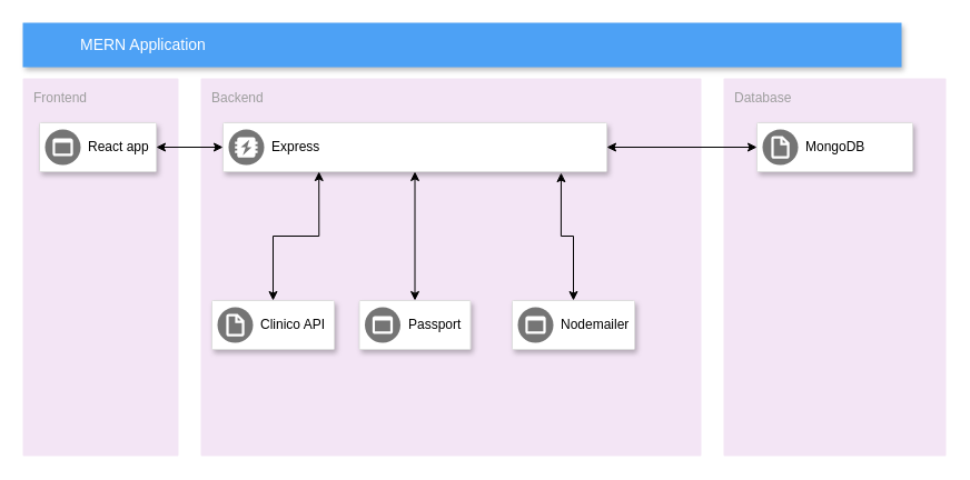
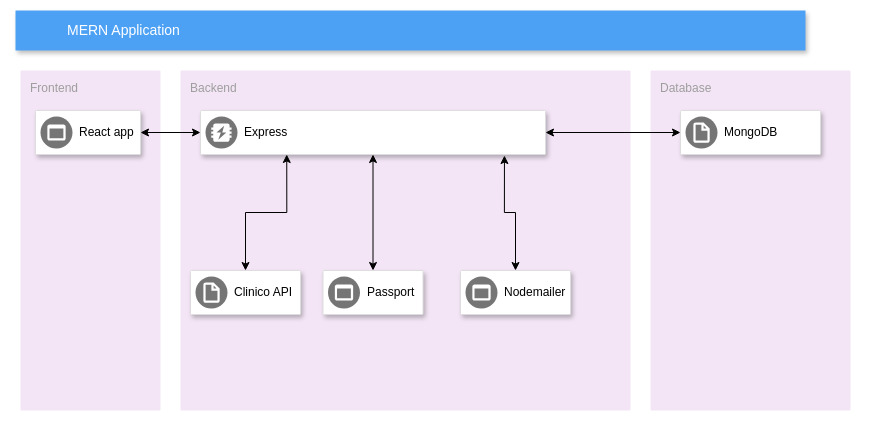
- <mxCell id="2" value="MERN Application" style="fillColor=#4DA1F5;strokeColor=none;shadow=1;gradientColor=none;fontSize=14;align=left;spacingLeft=50;fontColor=#ffffff;html=1;" parent="1" vertex="1"><mxGeometry x="20" y="20" width="790" height="40" as="geometry" /></mxCell>
+ <mxCell id="2" value="MERN Application" style="fillColor=#4DA1F5;strokeColor=none;shadow=1;gradientColor=none;fontSize=14;align=left;spacingLeft=50;fontColor=#ffffff;html=1;" parent="1" vertex="1"><mxGeometry x="15" y="10" width="790" height="40" as="geometry" /></mxCell>
